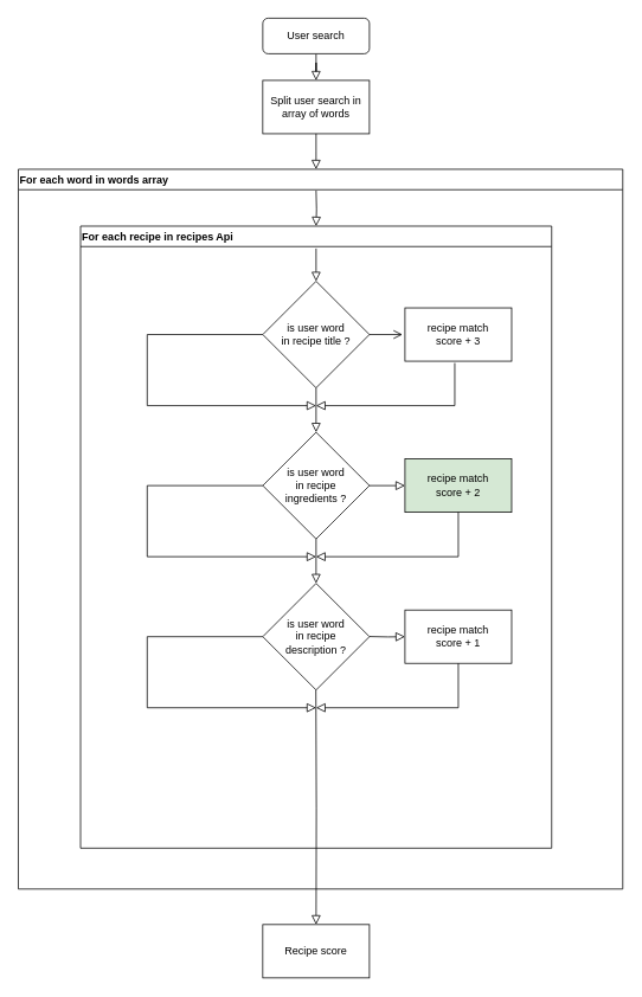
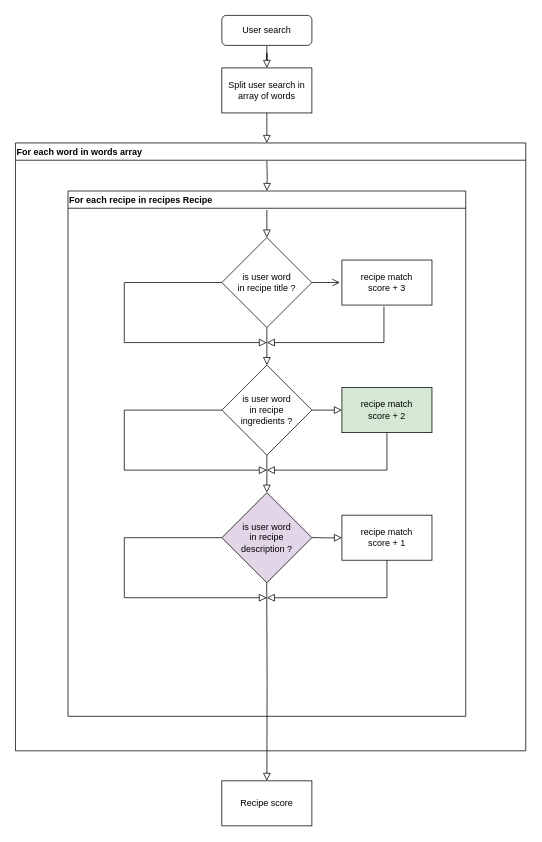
- <mxCell id="7" value="For each recipe in recipes Api" style="swimlane;align=left;" parent="6" vertex="1"><mxGeometry x="70" y="64" width="530" height="700" as="geometry"><mxRectangle x="-10" y="460" width="140" height="23" as="alternateBounds" /></mxGeometry></mxCell>
+ <mxCell id="7" value="For each recipe in recipes Recipe" style="swimlane;align=left;" parent="6" vertex="1"><mxGeometry x="70" y="64" width="530" height="700" as="geometry"><mxRectangle x="-10" y="460" width="140" height="23" as="alternateBounds" /></mxGeometry></mxCell>
- <mxCell id="15" value="&lt;div&gt;is user word&lt;/div&gt;&lt;div&gt; in recipe &lt;br&gt;&lt;/div&gt;&lt;div&gt;description ?&lt;/div&gt;" style="rhombus;whiteSpace=wrap;html=1;" parent="6" vertex="1"><mxGeometry x="275" y="466" width="120" height="120" as="geometry" /></mxCell>
+ <mxCell id="15" value="&lt;div&gt;is user word&lt;/div&gt;&lt;div&gt; in recipe &lt;br&gt;&lt;/div&gt;&lt;div&gt;description ?&lt;/div&gt;" style="rhombus;whiteSpace=wrap;html=1;fillColor=#e1d5e7;" parent="6" vertex="1"><mxGeometry x="275" y="466" width="120" height="120" as="geometry" /></mxCell>
